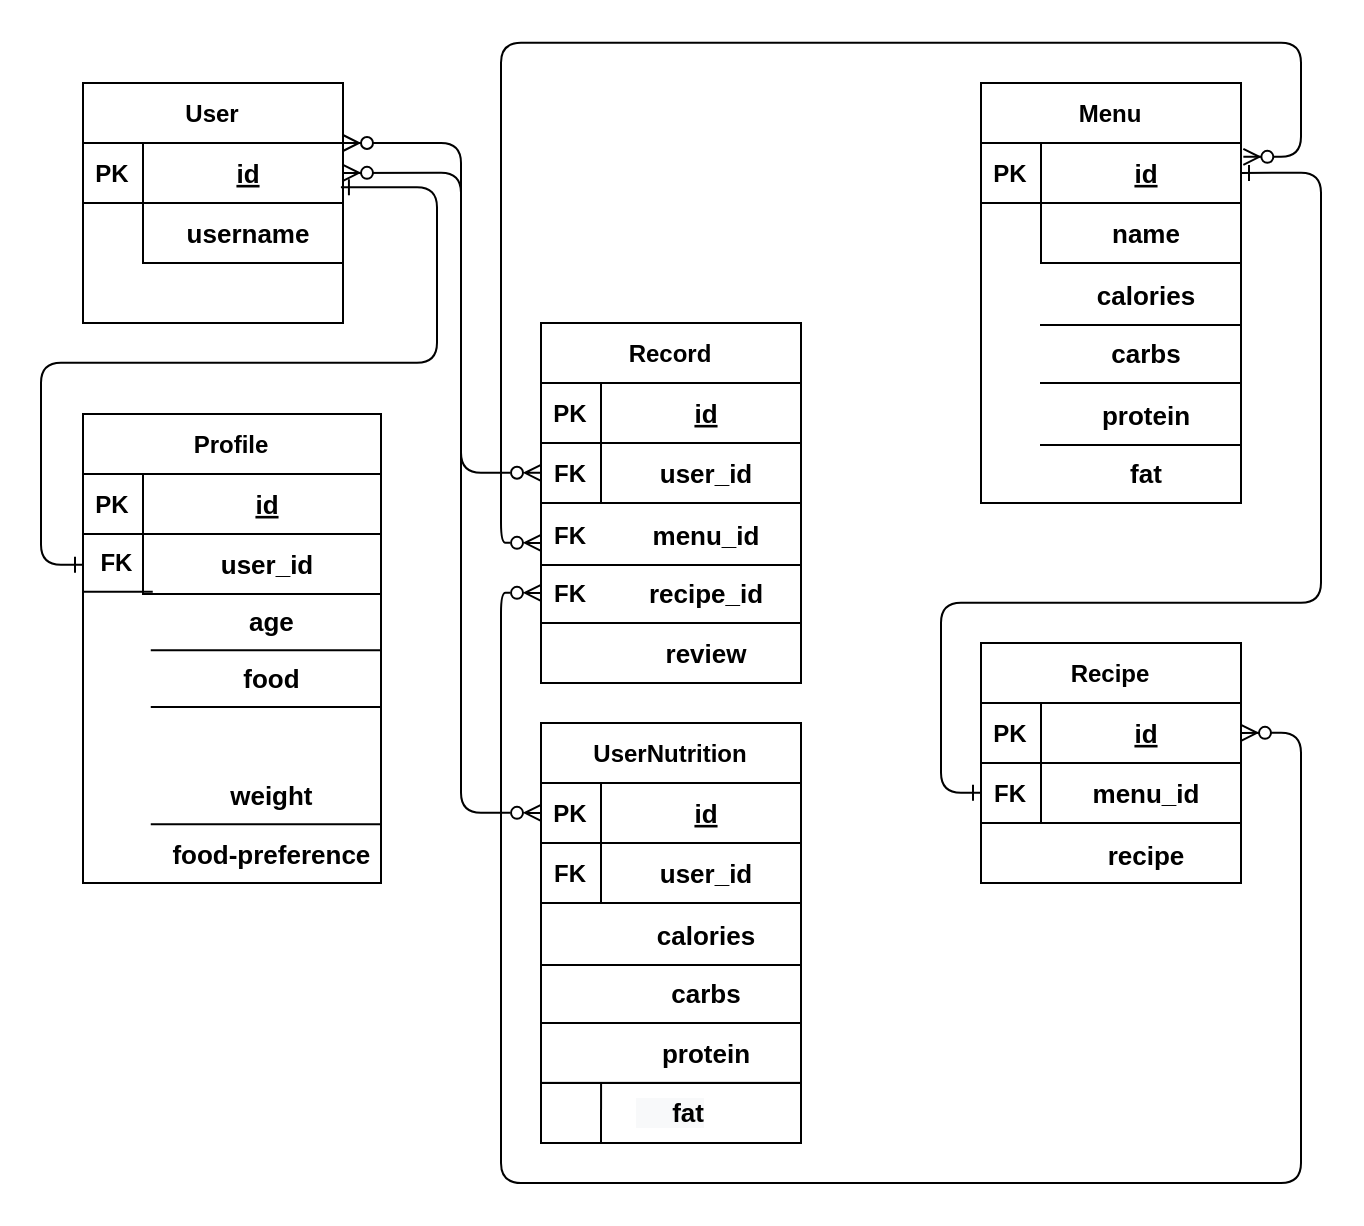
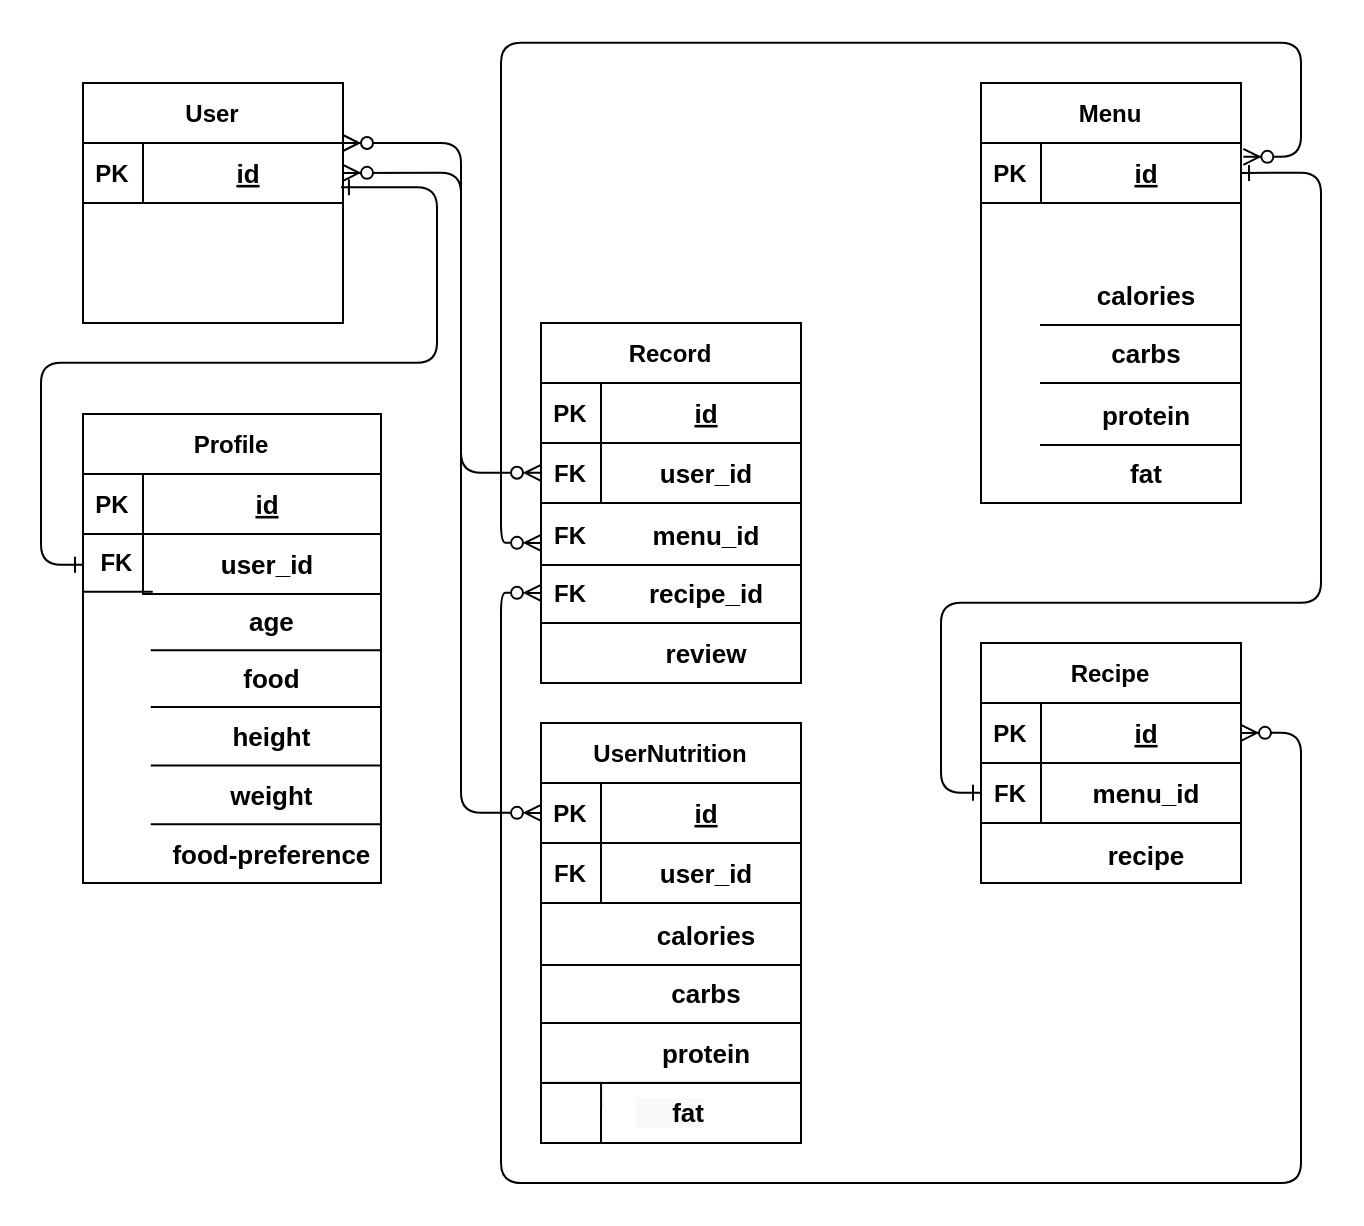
- <mxCell id="58" value="username" style="shape=partialRectangle;overflow=hidden;connectable=0;fillColor=none;top=1;left=0;bottom=1;right=0;align=center;spacingLeft=6;fontStyle=1;fontSize=13;" parent="56" vertex="1"><mxGeometry x="30" width="100" height="30" as="geometry"><mxRectangle width="100" height="30" as="alternateBounds" /></mxGeometry></mxCell>
- <mxCell id="9" value="name" style="shape=partialRectangle;overflow=hidden;connectable=0;fillColor=none;top=1;left=0;bottom=1;right=0;align=center;spacingLeft=6;fontStyle=1;fontSize=13;" parent="7" vertex="1"><mxGeometry x="30" width="100" height="30" as="geometry"><mxRectangle width="100" height="30" as="alternateBounds" /></mxGeometry></mxCell>
+ <mxCell id="73" value="height" style="shape=partialRectangle;overflow=hidden;connectable=0;fillColor=none;top=0;left=0;bottom=1;right=0;align=center;spacingLeft=6;fontStyle=1;fontSize=13;" parent="59" vertex="1"><mxGeometry x="34.385" y="146.562" width="114.615" height="29.312" as="geometry"><mxRectangle width="220" height="30" as="alternateBounds" /></mxGeometry></mxCell>
